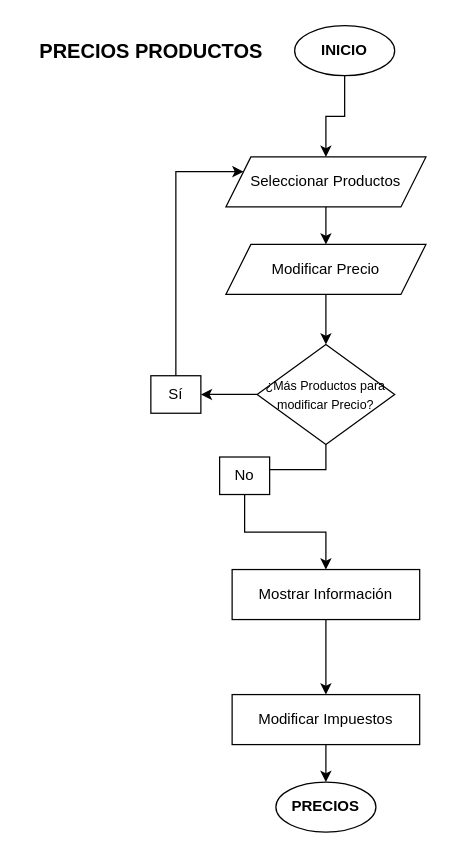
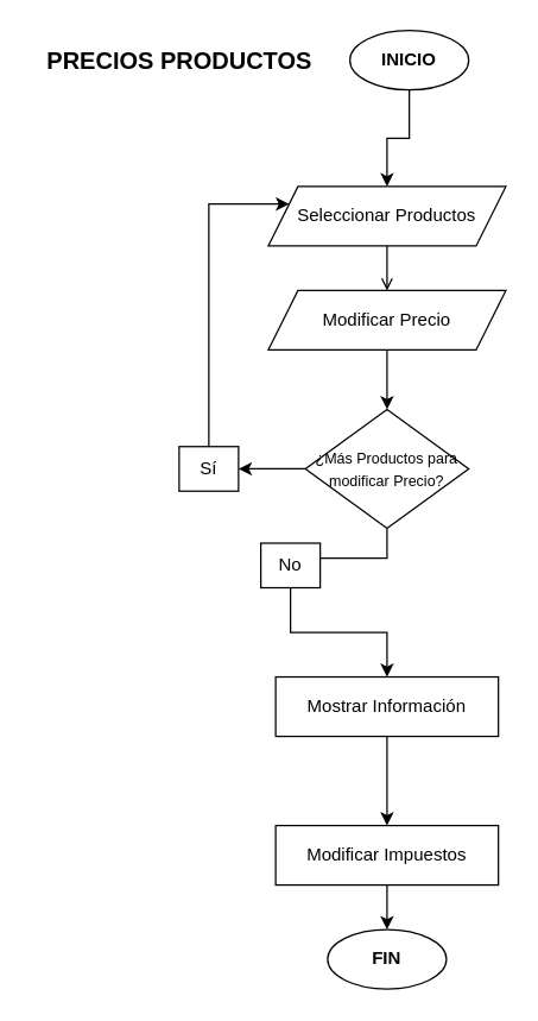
- <mxCell id="10" style="edgeStyle=orthogonalEdgeStyle;rounded=0;orthogonalLoop=1;jettySize=auto;html=1;exitX=0.5;exitY=1;exitDx=0;exitDy=0;entryX=0.5;entryY=0;entryDx=0;entryDy=0;" parent="1" source="11" target="9" edge="1"><mxGeometry relative="1" as="geometry" /></mxCell>
+ <mxCell id="10" style="edgeStyle=orthogonalEdgeStyle;rounded=0;orthogonalLoop=1;jettySize=auto;html=1;exitX=0.5;exitY=1;exitDx=0;exitDy=0;entryX=0.5;entryY=0;entryDx=0;entryDy=0;endArrow=open;" parent="1" source="11" target="9" edge="1"><mxGeometry relative="1" as="geometry" /></mxCell>
- <mxCell id="15" value="&lt;b&gt;PRECIOS&lt;/b&gt;" style="ellipse;whiteSpace=wrap;html=1;" parent="1" vertex="1"><mxGeometry x="220" y="625" width="80" height="40" as="geometry" /></mxCell>
+ <mxCell id="15" value="&lt;b&gt;FIN&lt;/b&gt;" style="ellipse;whiteSpace=wrap;html=1;" parent="1" vertex="1"><mxGeometry x="220" y="625" width="80" height="40" as="geometry" /></mxCell>
